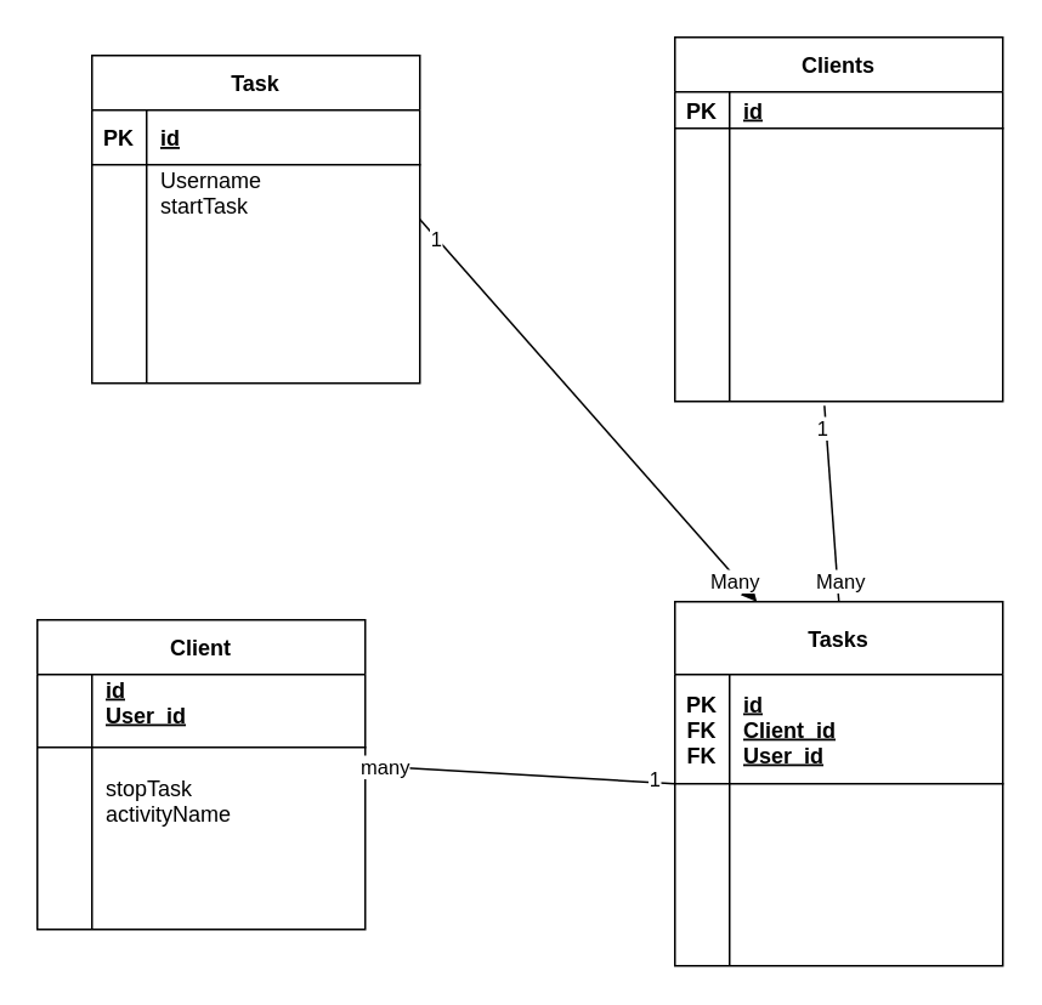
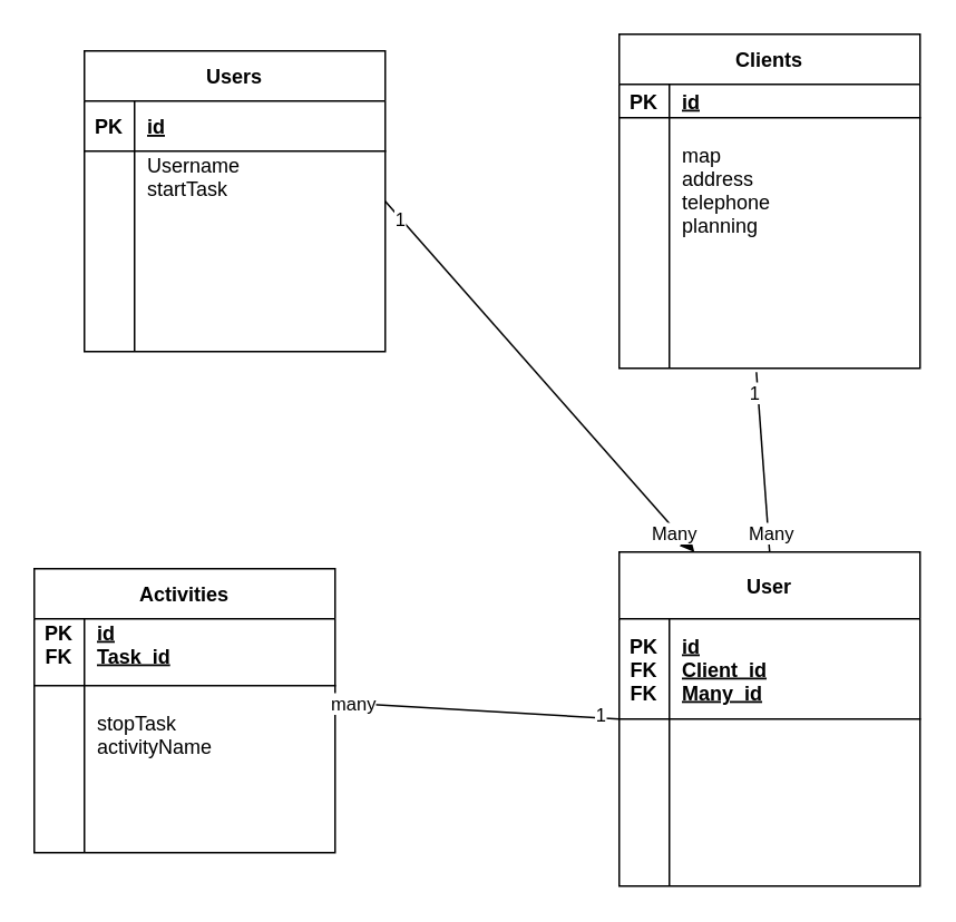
- <mxCell id="2" value="Task" style="shape=table;startSize=30;container=1;collapsible=1;childLayout=tableLayout;fixedRows=1;rowLines=0;fontStyle=1;align=center;resizeLast=1;" vertex="1" parent="1"><mxGeometry x="50" y="30" width="180" height="180" as="geometry" /></mxCell>
+ <mxCell id="2" value="Users" style="shape=table;startSize=30;container=1;collapsible=1;childLayout=tableLayout;fixedRows=1;rowLines=0;fontStyle=1;align=center;resizeLast=1;" vertex="1" parent="1"><mxGeometry x="50" y="30" width="180" height="180" as="geometry" /></mxCell>
+ <mxCell id="31" value="&#10;map&#10;address&#10;telephone&#10;planning&#10;&#10;" style="shape=partialRectangle;connectable=0;fillColor=none;top=0;left=0;bottom=0;right=0;align=left;spacingLeft=6;overflow=hidden;" vertex="1" parent="29"><mxGeometry x="30" width="150" height="100" as="geometry" /></mxCell>
- <mxCell id="38" value="Tasks" style="shape=table;startSize=40;container=1;collapsible=1;childLayout=tableLayout;fixedRows=1;rowLines=0;fontStyle=1;align=center;resizeLast=1;" vertex="1" parent="1"><mxGeometry x="370" y="330" width="180" height="200" as="geometry" /></mxCell>
+ <mxCell id="38" value="User" style="shape=table;startSize=40;container=1;collapsible=1;childLayout=tableLayout;fixedRows=1;rowLines=0;fontStyle=1;align=center;resizeLast=1;" vertex="1" parent="1"><mxGeometry x="370" y="330" width="180" height="200" as="geometry" /></mxCell>
- <mxCell id="15" value="Client" style="shape=table;startSize=30;container=1;collapsible=1;childLayout=tableLayout;fixedRows=1;rowLines=0;fontStyle=1;align=center;resizeLast=1;" vertex="1" parent="1"><mxGeometry x="20" y="340" width="180" height="170.0" as="geometry" /></mxCell>
+ <mxCell id="15" value="Activities" style="shape=table;startSize=30;container=1;collapsible=1;childLayout=tableLayout;fixedRows=1;rowLines=0;fontStyle=1;align=center;resizeLast=1;" vertex="1" parent="1"><mxGeometry x="20" y="340" width="180" height="170.0" as="geometry" /></mxCell>
- <mxCell id="18" value="id&#10;User_id&#10;" style="shape=partialRectangle;connectable=0;fillColor=none;top=0;left=0;bottom=0;right=0;align=left;spacingLeft=6;fontStyle=5;overflow=hidden;" vertex="1" parent="16"><mxGeometry x="30" width="150" height="40" as="geometry" /></mxCell>
+ <mxCell id="18" value="id&#10;Task_id&#10;" style="shape=partialRectangle;connectable=0;fillColor=none;top=0;left=0;bottom=0;right=0;align=left;spacingLeft=6;fontStyle=5;overflow=hidden;" vertex="1" parent="16"><mxGeometry x="30" width="150" height="40" as="geometry" /></mxCell>
- <mxCell id="41" value="id&#10;Client_id&#10;User_id" style="shape=partialRectangle;connectable=0;fillColor=none;top=0;left=0;bottom=0;right=0;align=left;spacingLeft=6;fontStyle=5;overflow=hidden;" vertex="1" parent="39"><mxGeometry x="30" width="150" height="60" as="geometry" /></mxCell>
+ <mxCell id="41" value="id&#10;Client_id&#10;Many_id" style="shape=partialRectangle;connectable=0;fillColor=none;top=0;left=0;bottom=0;right=0;align=left;spacingLeft=6;fontStyle=5;overflow=hidden;" vertex="1" parent="39"><mxGeometry x="30" width="150" height="60" as="geometry" /></mxCell>
+ <mxCell id="17" value="PK&#10;FK&#10;" style="shape=partialRectangle;connectable=0;fillColor=none;top=0;left=0;bottom=0;right=0;fontStyle=1;overflow=hidden;" vertex="1" parent="16"><mxGeometry width="30" height="40" as="geometry" /></mxCell>
